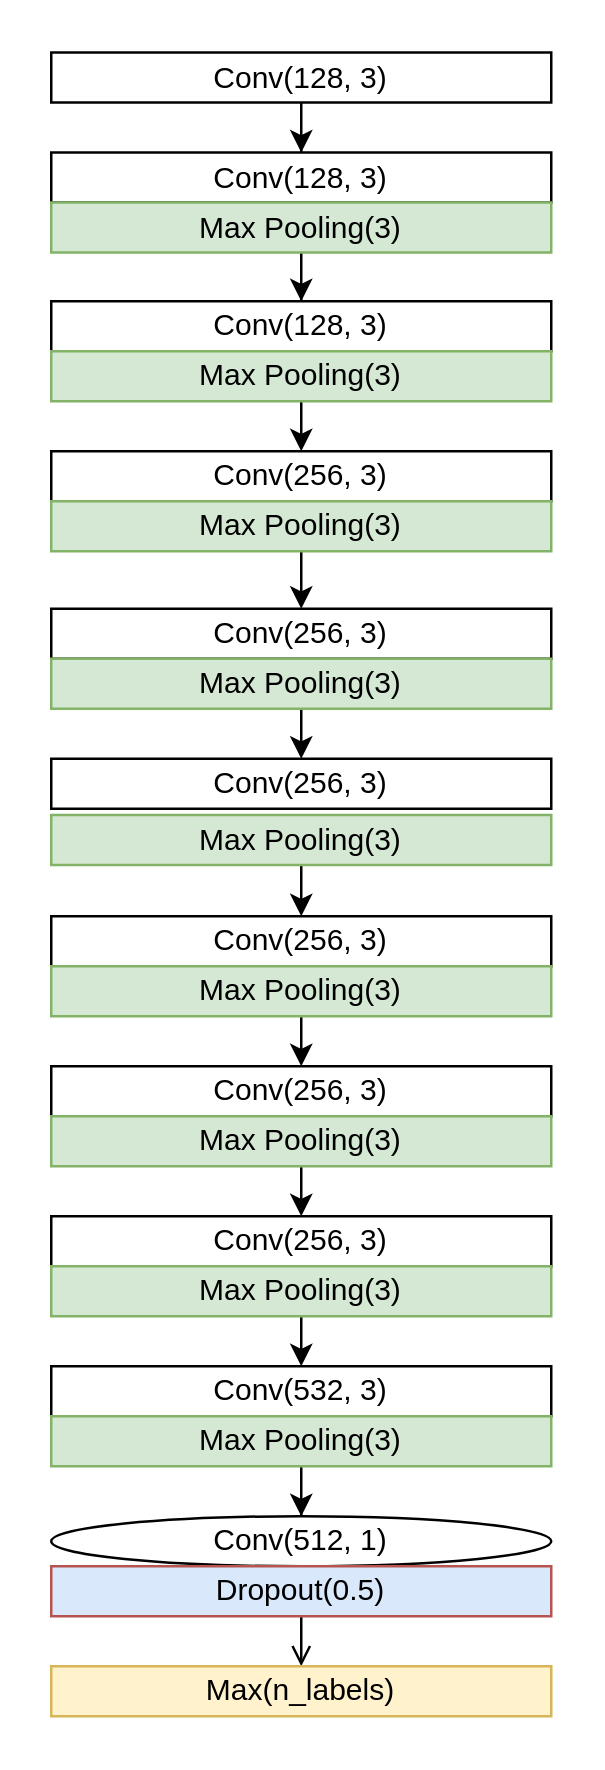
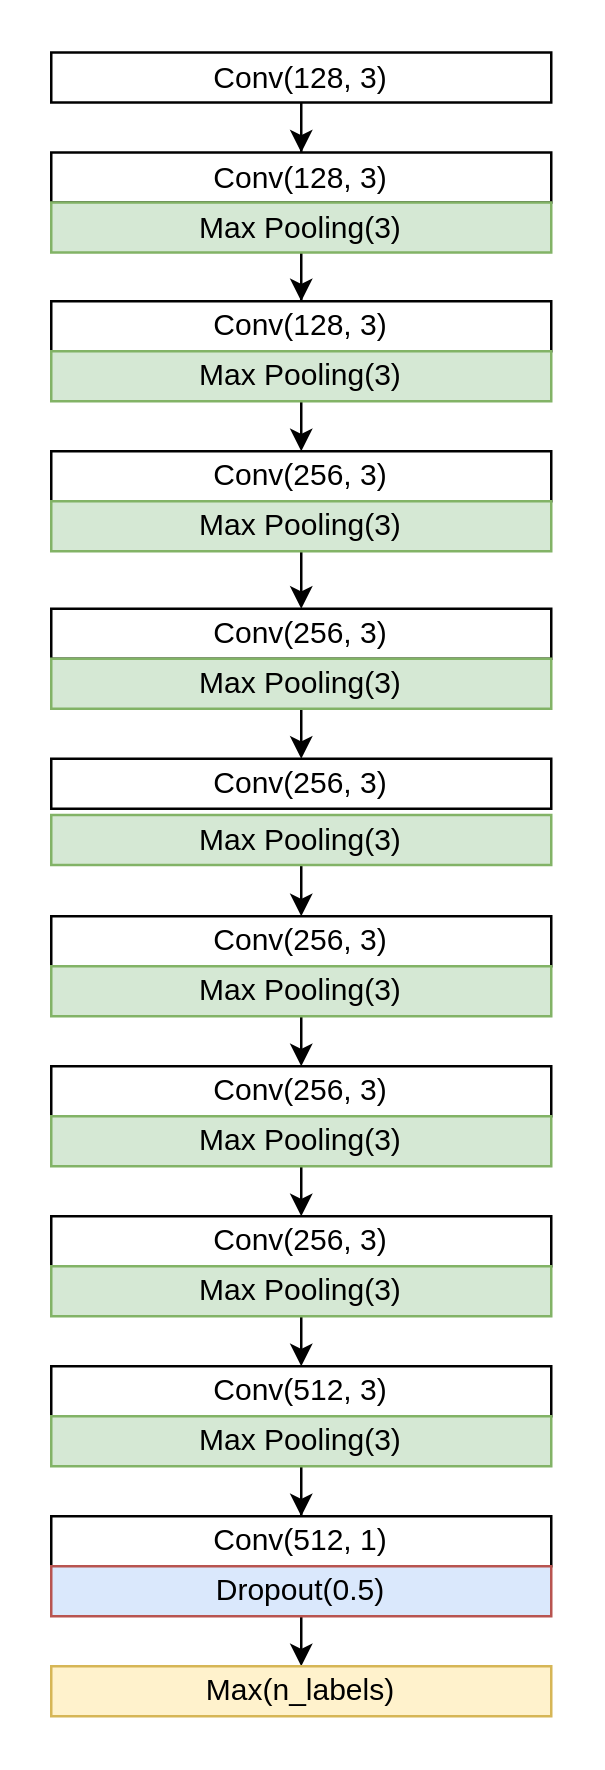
- <mxCell id="28" value="Conv(532, 3)" style="rounded=0;whiteSpace=wrap;html=1;" vertex="1" parent="1"><mxGeometry x="20" y="546" width="200" height="20" as="geometry" /></mxCell>
+ <mxCell id="28" value="Conv(512, 3)" style="rounded=0;whiteSpace=wrap;html=1;" vertex="1" parent="1"><mxGeometry x="20" y="546" width="200" height="20" as="geometry" /></mxCell>
- <mxCell id="31" value="Conv(512, 1)" style="ellipse;whiteSpace=wrap;html=1;" vertex="1" parent="1"><mxGeometry x="20" y="606" width="200" height="20" as="geometry" /></mxCell>
+ <mxCell id="31" value="Conv(512, 1)" style="rounded=0;whiteSpace=wrap;html=1;" vertex="1" parent="1"><mxGeometry x="20" y="606" width="200" height="20" as="geometry" /></mxCell>
- <mxCell id="32" style="edgeStyle=orthogonalEdgeStyle;rounded=0;orthogonalLoop=1;jettySize=auto;html=1;exitX=0.5;exitY=1;exitDx=0;exitDy=0;entryX=0.5;entryY=0;entryDx=0;entryDy=0;endArrow=open;" edge="1" parent="1" source="33" target="34"><mxGeometry relative="1" as="geometry" /></mxCell>
+ <mxCell id="32" style="edgeStyle=orthogonalEdgeStyle;rounded=0;orthogonalLoop=1;jettySize=auto;html=1;exitX=0.5;exitY=1;exitDx=0;exitDy=0;entryX=0.5;entryY=0;entryDx=0;entryDy=0;" edge="1" parent="1" source="33" target="34"><mxGeometry relative="1" as="geometry" /></mxCell>
